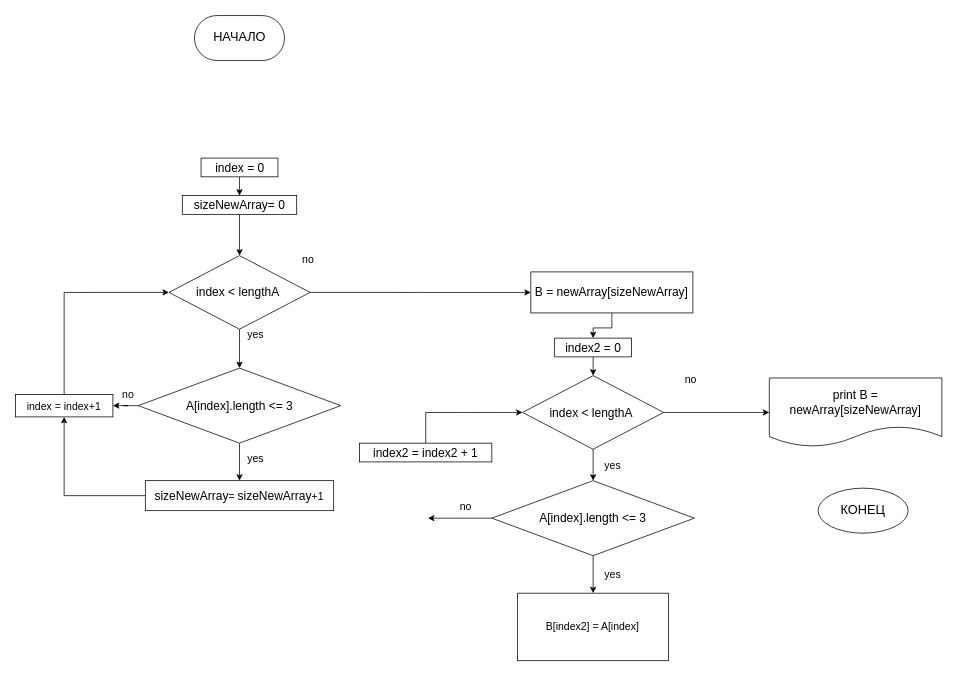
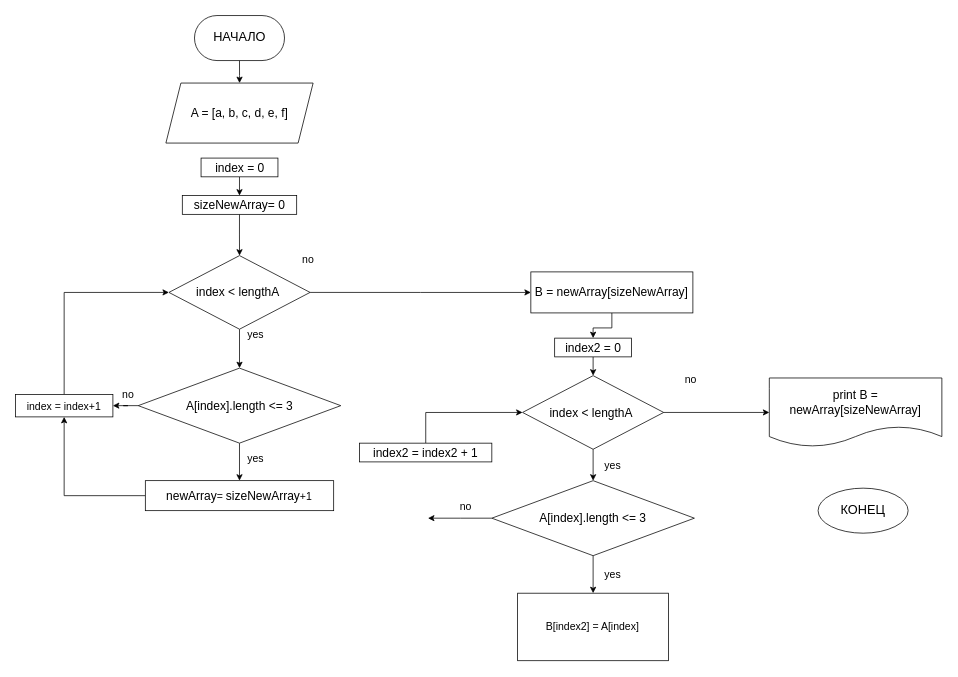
+ <mxCell id="2" style="edgeStyle=orthogonalEdgeStyle;rounded=0;orthogonalLoop=1;jettySize=auto;html=1;exitX=0.5;exitY=1;exitDx=0;exitDy=0;fontSize=17;" parent="1" source="3" target="4" edge="1"><mxGeometry relative="1" as="geometry" /></mxCell>
+ <mxCell id="4" value="A = [a, b, c, d, e, f]" style="shape=parallelogram;perimeter=parallelogramPerimeter;whiteSpace=wrap;html=1;fixedSize=1;fontSize=16;" parent="1" vertex="1"><mxGeometry x="220.63" y="110" width="196.25" height="80" as="geometry" /></mxCell>
- <mxCell id="15" value="&lt;font style=&quot;font-size: 14px;&quot;&gt;&lt;span style=&quot;font-size: 16px;&quot;&gt;sizeNewArray&lt;/span&gt;=&amp;nbsp;&lt;span style=&quot;font-size: 16px;&quot;&gt;sizeNewArray&lt;/span&gt;+1&lt;/font&gt;" style="rounded=0;whiteSpace=wrap;html=1;fontSize=16;" parent="1" vertex="1"><mxGeometry x="193.21" y="640" width="251.09" height="40" as="geometry" /></mxCell>
+ <mxCell id="15" value="&lt;font style=&quot;font-size: 14px;&quot;&gt;&lt;span style=&quot;font-size: 16px;&quot;&gt;newArray&lt;/span&gt;=&amp;nbsp;&lt;span style=&quot;font-size: 16px;&quot;&gt;sizeNewArray&lt;/span&gt;+1&lt;/font&gt;" style="rounded=0;whiteSpace=wrap;html=1;fontSize=16;" parent="1" vertex="1"><mxGeometry x="193.21" y="640" width="251.09" height="40" as="geometry" /></mxCell>
